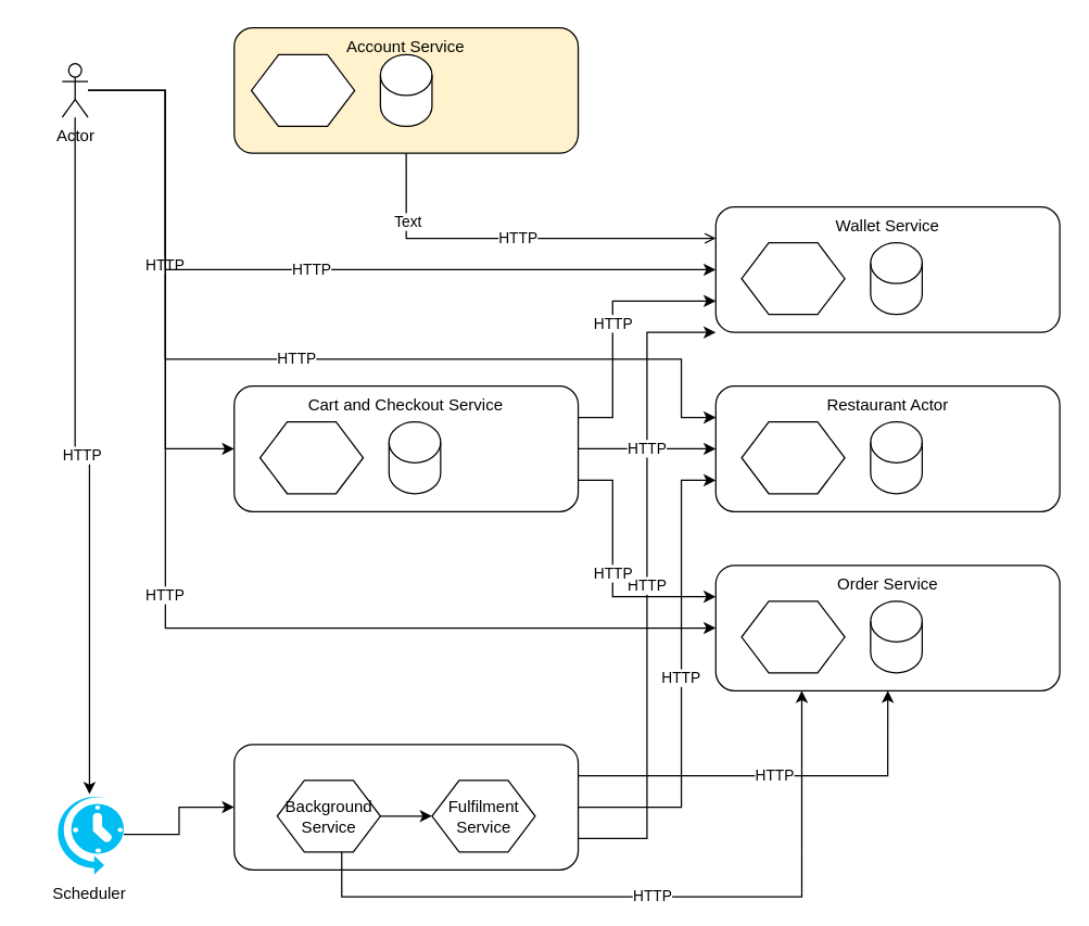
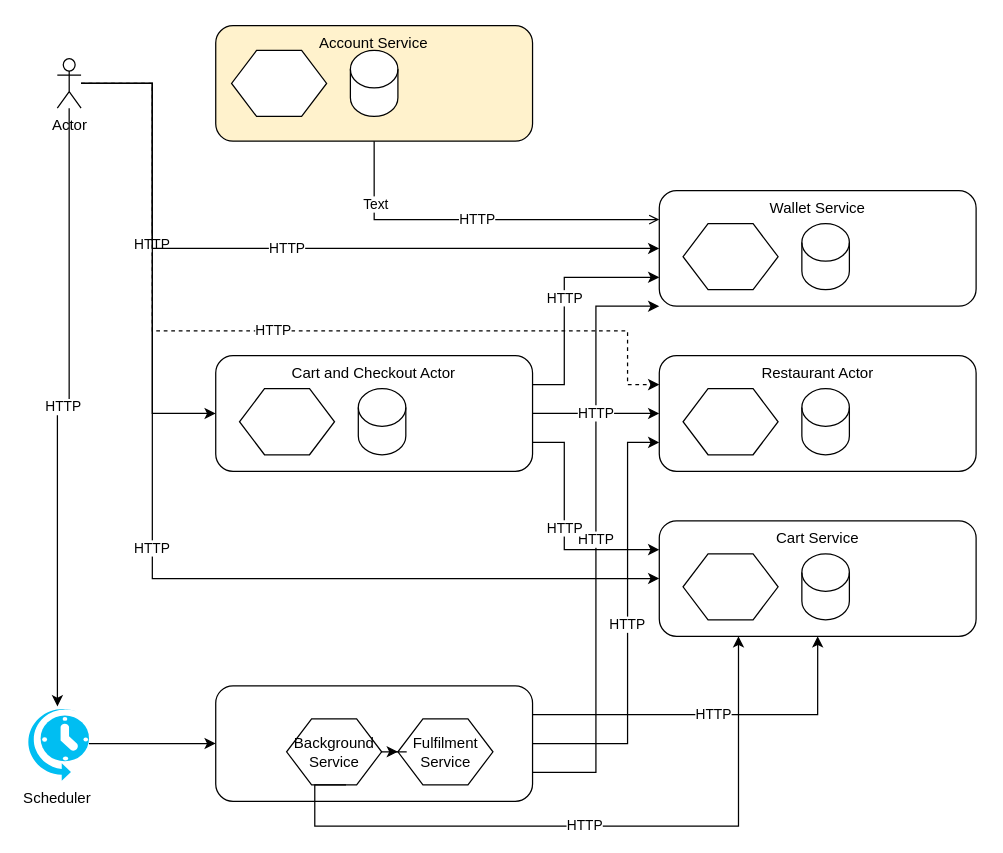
- <mxCell id="21" value="HTTP" style="edgeStyle=orthogonalEdgeStyle;rounded=0;orthogonalLoop=1;jettySize=auto;html=1;entryX=0;entryY=0.25;entryDx=0;entryDy=0;" parent="2" source="4" target="20" edge="1"><mxGeometry relative="1" as="geometry"><Array as="points"><mxPoint x="101.333" y="46.186" /><mxPoint x="101.333" y="244.124" /><mxPoint x="481.333" y="244.124" /><mxPoint x="481.333" y="287.01" /></Array></mxGeometry></mxCell>
+ <mxCell id="21" value="HTTP" style="edgeStyle=orthogonalEdgeStyle;rounded=0;orthogonalLoop=1;jettySize=auto;html=1;entryX=0;entryY=0.25;entryDx=0;entryDy=0;dashed=1;" parent="2" source="4" target="20" edge="1"><mxGeometry relative="1" as="geometry"><Array as="points"><mxPoint x="101.333" y="46.186" /><mxPoint x="101.333" y="244.124" /><mxPoint x="481.333" y="244.124" /><mxPoint x="481.333" y="287.01" /></Array></mxGeometry></mxCell>
- <mxCell id="10" value="Cart and Checkout Service" style="rounded=1;whiteSpace=wrap;html=1;verticalAlign=top;" parent="2" vertex="1"><mxGeometry x="152" y="263.918" width="253.333" height="92.371" as="geometry" /></mxCell>
+ <mxCell id="10" value="Cart and Checkout Actor" style="rounded=1;whiteSpace=wrap;html=1;verticalAlign=top;" parent="2" vertex="1"><mxGeometry x="152" y="263.918" width="253.333" height="92.371" as="geometry" /></mxCell>
- <mxCell id="26" value="Order Service" style="rounded=1;whiteSpace=wrap;html=1;verticalAlign=top;" parent="2" vertex="1"><mxGeometry x="506.667" y="395.876" width="253.333" height="92.371" as="geometry" /></mxCell>
+ <mxCell id="26" value="Cart Service" style="rounded=1;whiteSpace=wrap;html=1;verticalAlign=top;" parent="2" vertex="1"><mxGeometry x="506.667" y="395.876" width="253.333" height="92.371" as="geometry" /></mxCell>
- <mxCell id="9" value="Background Service" style="shape=hexagon;perimeter=hexagonPerimeter2;whiteSpace=wrap;html=1;fixedSize=1;" parent="2" vertex="1"><mxGeometry x="183.667" y="554.227" width="76" height="52.784" as="geometry" /></mxCell>
+ <mxCell id="9" value="Background Service" style="shape=hexagon;perimeter=hexagonPerimeter2;whiteSpace=wrap;html=1;fixedSize=1;" parent="2" vertex="1"><mxGeometry x="208.667" y="554.227" width="76" height="52.784" as="geometry" /></mxCell>
- <mxCell id="3" value="Scheduler" style="verticalLabelPosition=bottom;html=1;verticalAlign=top;align=center;strokeColor=none;fillColor=#00BEF2;shape=mxgraph.azure.scheduler;pointerEvents=1;" parent="2" vertex="1"><mxGeometry x="20" y="564.33" width="50.667" height="59.381" as="geometry" /></mxCell>
+ <mxCell id="3" value="Scheduler" style="verticalLabelPosition=bottom;html=1;verticalAlign=top;align=center;strokeColor=none;fillColor=#00BEF2;shape=mxgraph.azure.scheduler;pointerEvents=1;" parent="2" vertex="1"><mxGeometry y="544.33" width="50.667" height="59.381" as="geometry" /></mxCell>
